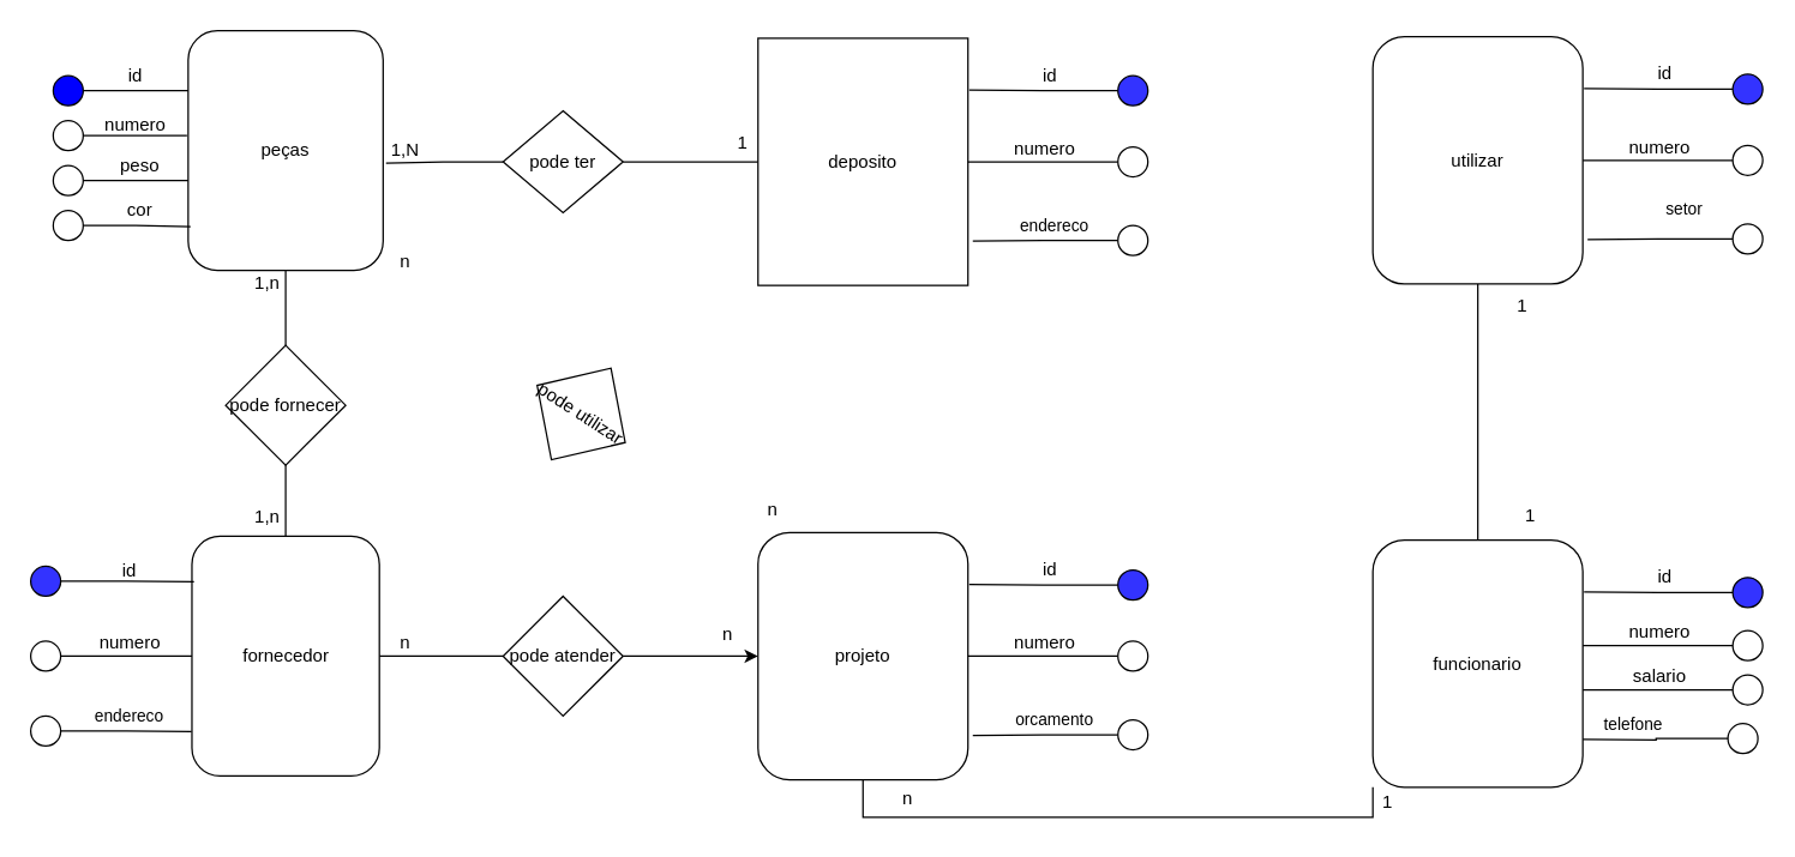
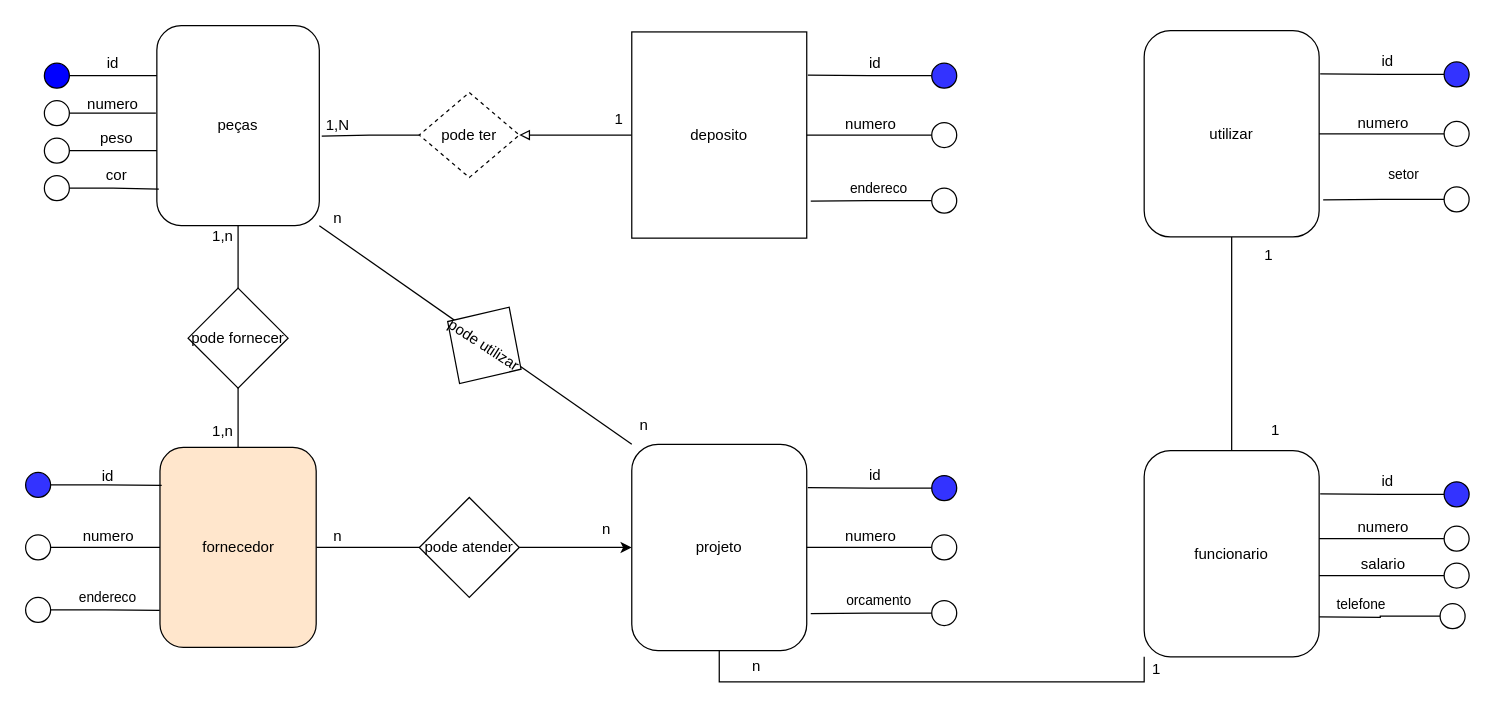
- <mxCell id="27" value="pode ter" style="rhombus;whiteSpace=wrap;html=1;" vertex="1" parent="1"><mxGeometry x="335" y="73.5" width="80" height="68" as="geometry" /></mxCell>
+ <mxCell id="27" value="pode ter" style="rhombus;whiteSpace=wrap;html=1;dashed=1;" vertex="1" parent="1"><mxGeometry x="335" y="73.5" width="80" height="68" as="geometry" /></mxCell>
- <mxCell id="15" style="edgeStyle=orthogonalEdgeStyle;rounded=0;orthogonalLoop=1;jettySize=auto;html=1;entryX=1;entryY=0.5;entryDx=0;entryDy=0;endArrow=none;endFill=0;" edge="1" parent="1" source="16" target="27"><mxGeometry relative="1" as="geometry" /></mxCell>
+ <mxCell id="15" style="edgeStyle=orthogonalEdgeStyle;rounded=0;orthogonalLoop=1;jettySize=auto;html=1;entryX=1;entryY=0.5;entryDx=0;entryDy=0;endArrow=block;endFill=0;" edge="1" parent="1" source="16" target="27"><mxGeometry relative="1" as="geometry" /></mxCell>
+ <mxCell id="60" value="" style="endArrow=none;html=1;rounded=0;exitX=0;exitY=0;exitDx=0;exitDy=0;entryX=1;entryY=1;entryDx=0;entryDy=0;" edge="1" parent="1" source="46" target="2"><mxGeometry width="50" height="50" relative="1" as="geometry"><mxPoint x="375" y="270" as="sourcePoint" /><mxPoint x="425" y="220" as="targetPoint" /></mxGeometry></mxCell>
- <mxCell id="32" value="fornecedor" style="rounded=1;whiteSpace=wrap;html=1;" vertex="1" parent="1"><mxGeometry x="127.5" y="357.5" width="125" height="160" as="geometry" /></mxCell>
+ <mxCell id="32" value="fornecedor" style="rounded=1;whiteSpace=wrap;html=1;fillColor=#ffe6cc;" vertex="1" parent="1"><mxGeometry x="127.5" y="357.5" width="125" height="160" as="geometry" /></mxCell>
